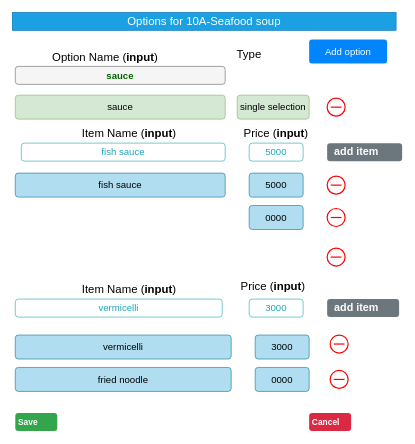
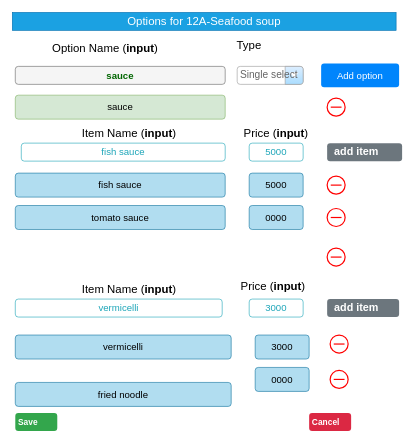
- <mxCell id="2" value="&lt;font style=&quot;font-size: 19px;&quot;&gt;Options for 10A-Seafood soup&lt;/font&gt;" style="text;html=1;strokeColor=#006EAF;fillColor=#1ba1e2;align=center;verticalAlign=middle;whiteSpace=wrap;rounded=0;fontColor=#ffffff;" vertex="1" parent="1"><mxGeometry x="20" y="20" width="640" height="30" as="geometry" /></mxCell>
+ <mxCell id="2" value="&lt;font style=&quot;font-size: 19px;&quot;&gt;Options for 12A-Seafood soup&lt;/font&gt;" style="text;html=1;strokeColor=#006EAF;fillColor=#1ba1e2;align=center;verticalAlign=middle;whiteSpace=wrap;rounded=0;fontColor=#ffffff;" vertex="1" parent="1"><mxGeometry x="20" y="20" width="640" height="30" as="geometry" /></mxCell>
- <mxCell id="7" value="Add option" style="html=1;shadow=0;dashed=0;shape=mxgraph.bootstrap.rrect;rSize=5;strokeColor=none;strokeWidth=1;fillColor=#0085FC;fontColor=#FFFFFF;whiteSpace=wrap;align=center;verticalAlign=middle;spacingLeft=0;fontStyle=0;fontSize=16;spacing=5;" vertex="1" parent="1"><mxGeometry x="515" y="65" width="130" height="40" as="geometry" /></mxCell>
+ <mxCell id="7" value="Add option" style="html=1;shadow=0;dashed=0;shape=mxgraph.bootstrap.rrect;rSize=5;strokeColor=none;strokeWidth=1;fillColor=#0085FC;fontColor=#FFFFFF;whiteSpace=wrap;align=center;verticalAlign=middle;spacingLeft=0;fontStyle=0;fontSize=16;spacing=5;" vertex="1" parent="1"><mxGeometry x="535" y="105" width="130" height="40" as="geometry" /></mxCell>
- <mxCell id="6" value="&lt;font style=&quot;font-size: 19px;&quot;&gt;Type&lt;/font&gt;" style="text;html=1;strokeColor=none;fillColor=none;align=center;verticalAlign=middle;whiteSpace=wrap;rounded=0;" vertex="1" parent="1"><mxGeometry x="385" y="75" width="60" height="30" as="geometry" /></mxCell>
+ <mxCell id="6" value="&lt;font style=&quot;font-size: 19px;&quot;&gt;Type&lt;/font&gt;" style="text;html=1;strokeColor=none;fillColor=none;align=center;verticalAlign=middle;whiteSpace=wrap;rounded=0;" vertex="1" parent="1"><mxGeometry x="385" y="60" width="60" height="30" as="geometry" /></mxCell>
- <mxCell id="4" value="&lt;font style=&quot;font-size: 19px;&quot;&gt;Option Name (&lt;b&gt;input&lt;/b&gt;)&lt;/font&gt;" style="text;html=1;strokeColor=none;fillColor=none;align=center;verticalAlign=middle;whiteSpace=wrap;rounded=0;" vertex="1" parent="1"><mxGeometry x="85" y="80" width="180" height="30" as="geometry" /></mxCell>
+ <mxCell id="4" value="&lt;font style=&quot;font-size: 19px;&quot;&gt;Option Name (&lt;b&gt;input&lt;/b&gt;)&lt;/font&gt;" style="text;html=1;strokeColor=none;fillColor=none;align=center;verticalAlign=middle;whiteSpace=wrap;rounded=0;" vertex="1" parent="1"><mxGeometry x="85" y="65" width="180" height="30" as="geometry" /></mxCell>
+ <mxCell id="5" value="Single select" style="strokeWidth=1;shadow=0;dashed=0;align=center;html=1;shape=mxgraph.mockup.forms.comboBox;strokeColor=#999999;fillColor=#ddeeff;align=left;fillColor2=#aaddff;mainText=;fontColor=#666666;fontSize=17;spacingLeft=3;" vertex="1" parent="1"><mxGeometry x="395" y="110" width="110" height="30" as="geometry" /></mxCell>
- <mxCell id="27" value="single selection" style="html=1;shadow=0;dashed=0;shape=mxgraph.bootstrap.rrect;rSize=5;strokeColor=#82b366;strokeWidth=1;fillColor=#d5e8d4;whiteSpace=wrap;align=center;verticalAlign=middle;spacingLeft=0;fontStyle=0;fontSize=16;spacing=5;" vertex="1" parent="1"><mxGeometry x="395" y="158" width="120" height="40" as="geometry" /></mxCell>
+ <mxCell id="16" value="tomato sauce" style="html=1;shadow=0;dashed=0;shape=mxgraph.bootstrap.rrect;rSize=5;strokeColor=#10739e;strokeWidth=1;fillColor=#b1ddf0;whiteSpace=wrap;align=center;verticalAlign=middle;spacingLeft=0;fontStyle=0;fontSize=16;spacing=5;" vertex="1" parent="1"><mxGeometry x="25" y="342" width="350" height="40" as="geometry" /></mxCell>
- <mxCell id="25" value="fried noodle" style="html=1;shadow=0;dashed=0;shape=mxgraph.bootstrap.rrect;rSize=5;strokeColor=#10739e;strokeWidth=1;fillColor=#b1ddf0;whiteSpace=wrap;align=center;verticalAlign=middle;spacingLeft=0;fontStyle=0;fontSize=16;spacing=5;" vertex="1" parent="1"><mxGeometry x="25" y="612" width="360" height="40" as="geometry" /></mxCell>
+ <mxCell id="25" value="fried noodle" style="html=1;shadow=0;dashed=0;shape=mxgraph.bootstrap.rrect;rSize=5;strokeColor=#10739e;strokeWidth=1;fillColor=#b1ddf0;whiteSpace=wrap;align=center;verticalAlign=middle;spacingLeft=0;fontStyle=0;fontSize=16;spacing=5;" vertex="1" parent="1"><mxGeometry x="25" y="637" width="360" height="40" as="geometry" /></mxCell>
